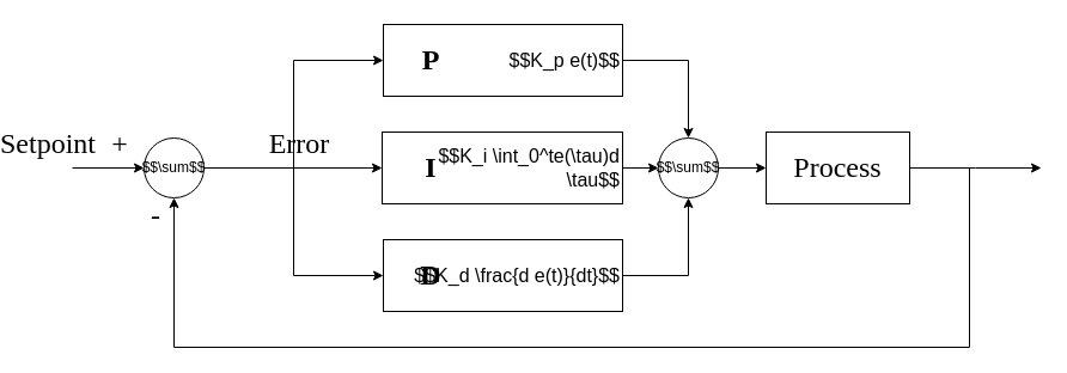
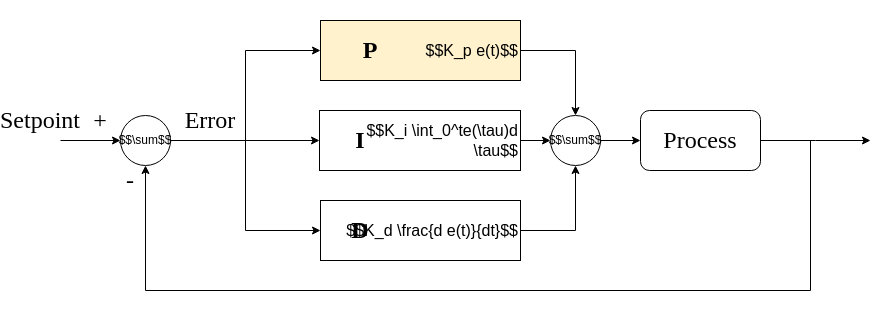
- <mxCell id="18" value="P" style="text;html=1;strokeColor=none;fillColor=none;align=center;verticalAlign=middle;whiteSpace=wrap;rounded=0;fontStyle=1;fontSize=24;fontFamily=Times New Roman;" vertex="1" parent="1"><mxGeometry x="340" y="40" width="40" height="20" as="geometry" /></mxCell>
+ <mxCell id="18" value="P" style="text;html=1;strokeColor=none;fillColor=none;align=center;verticalAlign=middle;whiteSpace=wrap;rounded=0;fontStyle=1;fontSize=24;fontFamily=Times New Roman;" vertex="1" parent="1"><mxGeometry x="350" y="40" width="40" height="20" as="geometry" /></mxCell>
- <mxCell id="3" value="$$K_p e(t)$$" style="rounded=0;whiteSpace=wrap;html=1;align=right;fontSize=16;" vertex="1" parent="1"><mxGeometry x="320" y="20" width="200" height="60" as="geometry" /></mxCell>
+ <mxCell id="3" value="$$K_p e(t)$$" style="rounded=0;whiteSpace=wrap;html=1;align=right;fontSize=16;fillColor=#fff2cc;" vertex="1" parent="1"><mxGeometry x="320" y="20" width="200" height="60" as="geometry" /></mxCell>
- <mxCell id="23" value="Error" style="text;html=1;strokeColor=none;fillColor=none;align=center;verticalAlign=middle;whiteSpace=wrap;rounded=0;fontFamily=Times New Roman;fontSize=24;" vertex="1" parent="1"><mxGeometry x="230" y="110" width="40" height="20" as="geometry" /></mxCell>
+ <mxCell id="23" value="Error" style="text;html=1;strokeColor=none;fillColor=none;align=center;verticalAlign=middle;whiteSpace=wrap;rounded=0;fontFamily=Times New Roman;fontSize=24;" vertex="1" parent="1"><mxGeometry x="190" y="110" width="40" height="20" as="geometry" /></mxCell>
- <mxCell id="12" value="Process" style="rounded=0;whiteSpace=wrap;html=1;fontSize=24;fontFamily=Times New Roman;" vertex="1" parent="1"><mxGeometry x="640" y="110" width="120" height="60" as="geometry" /></mxCell>
+ <mxCell id="12" value="Process" style="whiteSpace=wrap;html=1;fontSize=24;fontFamily=Times New Roman;rounded=1;" vertex="1" parent="1"><mxGeometry x="640" y="110" width="120" height="60" as="geometry" /></mxCell>
